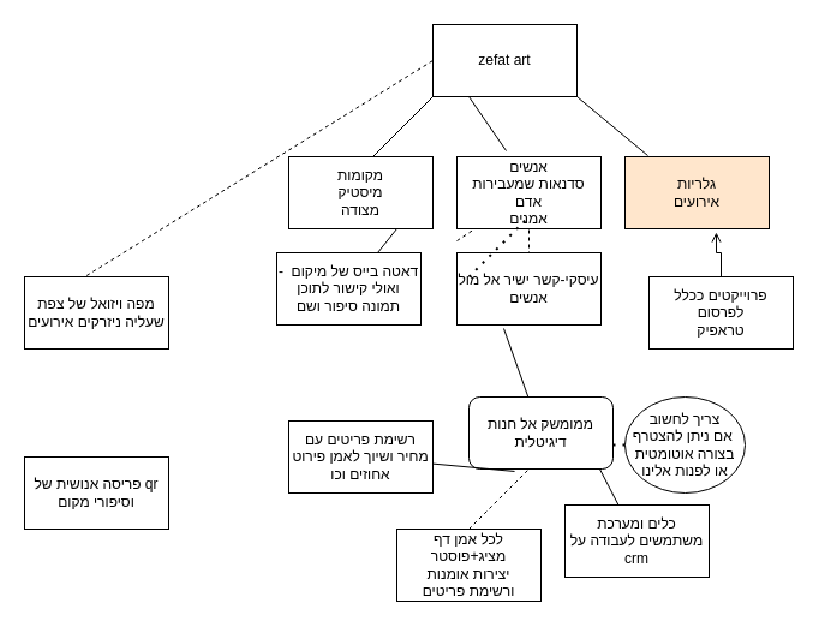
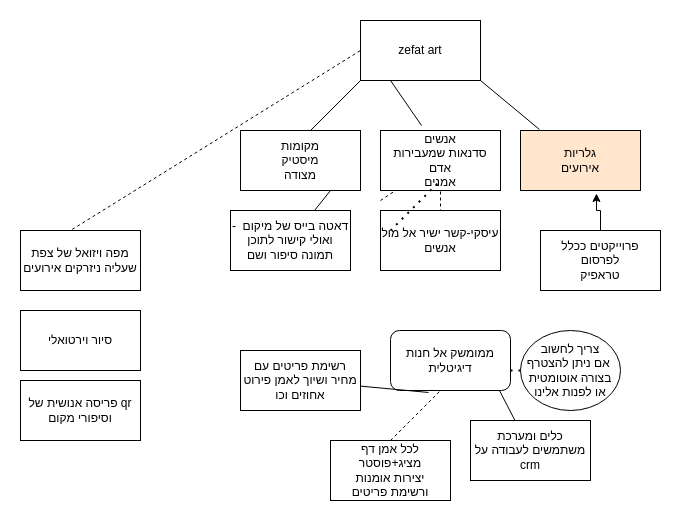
- <mxCell id="20" style="edgeStyle=orthogonalEdgeStyle;rounded=0;orthogonalLoop=1;jettySize=auto;html=1;entryX=0.633;entryY=1.05;entryDx=0;entryDy=0;entryPerimeter=0;endArrow=open;" edge="1" parent="1" source="21" target="7"><mxGeometry relative="1" as="geometry" /></mxCell>
+ <mxCell id="20" style="edgeStyle=orthogonalEdgeStyle;rounded=0;orthogonalLoop=1;jettySize=auto;html=1;entryX=0.633;entryY=1.05;entryDx=0;entryDy=0;entryPerimeter=0;" edge="1" parent="1" source="21" target="7"><mxGeometry relative="1" as="geometry" /></mxCell>
- <mxCell id="17" value="" style="endArrow=none;html=1;rounded=0;exitX=0.325;exitY=1.05;exitDx=0;exitDy=0;exitPerimeter=0;" edge="1" parent="1" source="16" target="18"><mxGeometry width="50" height="50" relative="1" as="geometry"><mxPoint x="390" y="260" as="sourcePoint" /><mxPoint x="450" y="360" as="targetPoint" /></mxGeometry></mxCell>
+ <mxCell id="11" value="סיור וירטואלי" style="rounded=0;whiteSpace=wrap;html=1;" vertex="1" parent="1"><mxGeometry x="20" y="310" width="120" height="60" as="geometry" /></mxCell>
